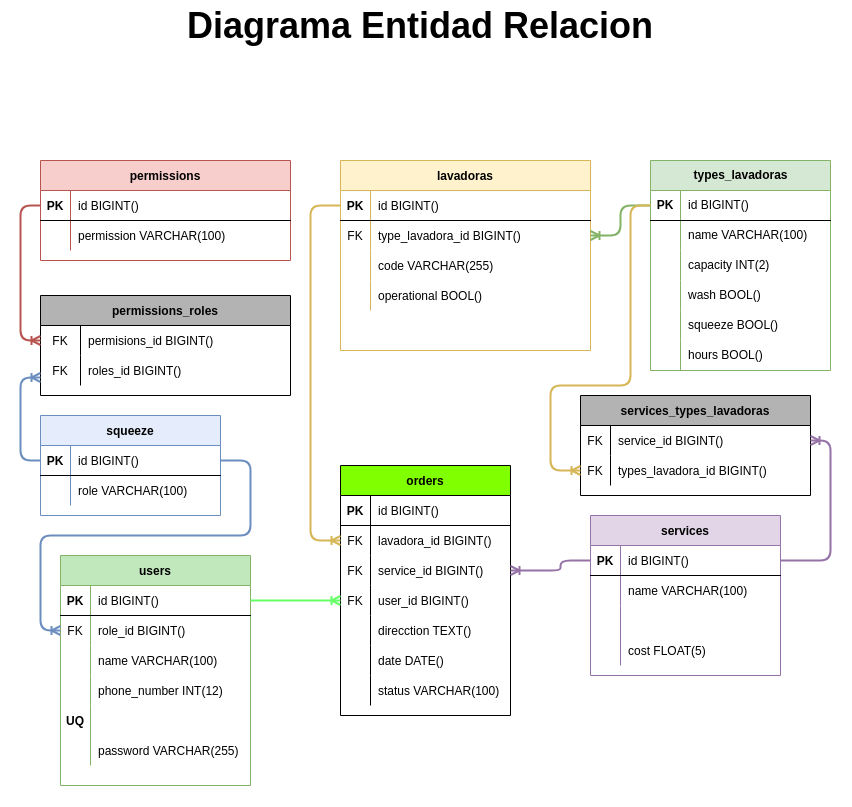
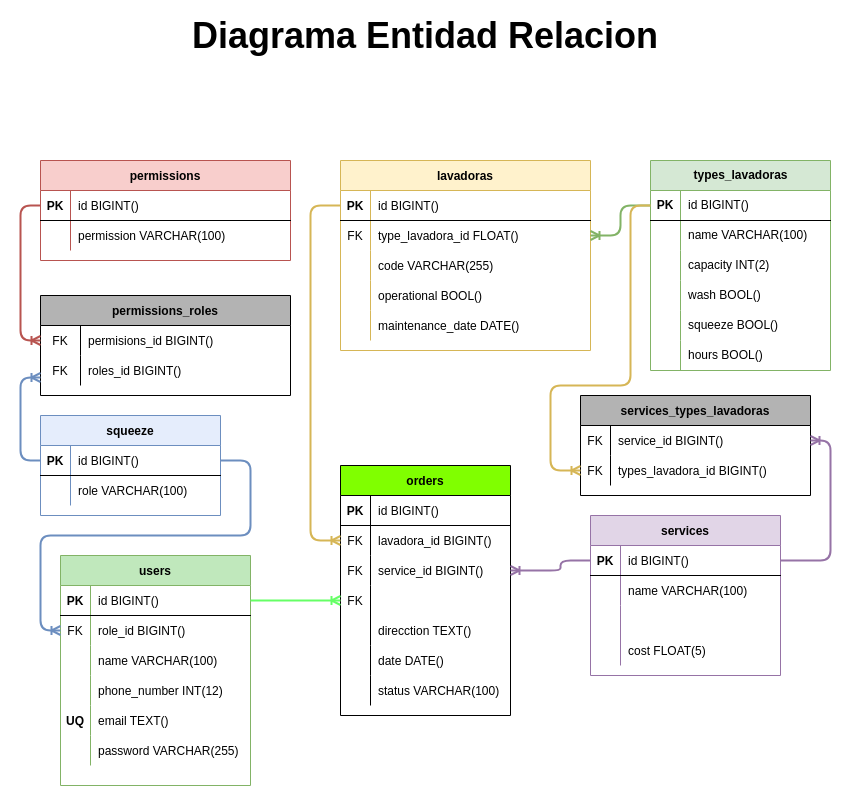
- <mxCell id="127" value="Diagrama Entidad Relacion" style="text;html=1;align=center;verticalAlign=middle;whiteSpace=wrap;rounded=0;fontFamily=Helvetica;fontSize=36;fontColor=default;labelBackgroundColor=default;fontStyle=1" parent="1" vertex="1"><mxGeometry x="15" y="10" width="810" height="30" as="geometry" /></mxCell>
+ <mxCell id="127" value="Diagrama Entidad Relacion" style="text;html=1;align=center;verticalAlign=middle;whiteSpace=wrap;rounded=0;fontFamily=Helvetica;fontSize=36;fontColor=default;labelBackgroundColor=default;fontStyle=1" parent="1" vertex="1"><mxGeometry x="20" y="20" width="810" height="30" as="geometry" /></mxCell>
- <mxCell id="8" value="type_lavadora_id BIGINT()" style="shape=partialRectangle;overflow=hidden;connectable=0;fillColor=none;top=0;left=0;bottom=0;right=0;align=left;spacingLeft=6;" parent="6" vertex="1"><mxGeometry x="30" width="220" height="30" as="geometry"><mxRectangle width="220" height="30" as="alternateBounds" /></mxGeometry></mxCell>
+ <mxCell id="8" value="type_lavadora_id FLOAT()" style="shape=partialRectangle;overflow=hidden;connectable=0;fillColor=none;top=0;left=0;bottom=0;right=0;align=left;spacingLeft=6;" parent="6" vertex="1"><mxGeometry x="30" width="220" height="30" as="geometry"><mxRectangle width="220" height="30" as="alternateBounds" /></mxGeometry></mxCell>
+ <mxCell id="17" value="maintenance_date DATE()" style="shape=partialRectangle;overflow=hidden;connectable=0;fillColor=none;top=0;left=0;bottom=0;right=0;align=left;spacingLeft=6;" parent="15" vertex="1"><mxGeometry x="30" width="220" height="30" as="geometry"><mxRectangle width="220" height="30" as="alternateBounds" /></mxGeometry></mxCell>
- <mxCell id="108" value="user_id BIGINT()" style="shape=partialRectangle;overflow=hidden;connectable=0;fillColor=none;top=0;left=0;bottom=0;right=0;align=left;spacingLeft=6;" parent="106" vertex="1"><mxGeometry x="30" width="140" height="30" as="geometry"><mxRectangle width="140" height="30" as="alternateBounds" /></mxGeometry></mxCell>
+ <mxCell id="47" value="email TEXT()" style="shape=partialRectangle;overflow=hidden;connectable=0;fillColor=none;top=0;left=0;bottom=0;right=0;align=left;spacingLeft=6;" parent="45" vertex="1"><mxGeometry x="30" width="160" height="30" as="geometry"><mxRectangle width="160" height="30" as="alternateBounds" /></mxGeometry></mxCell>
